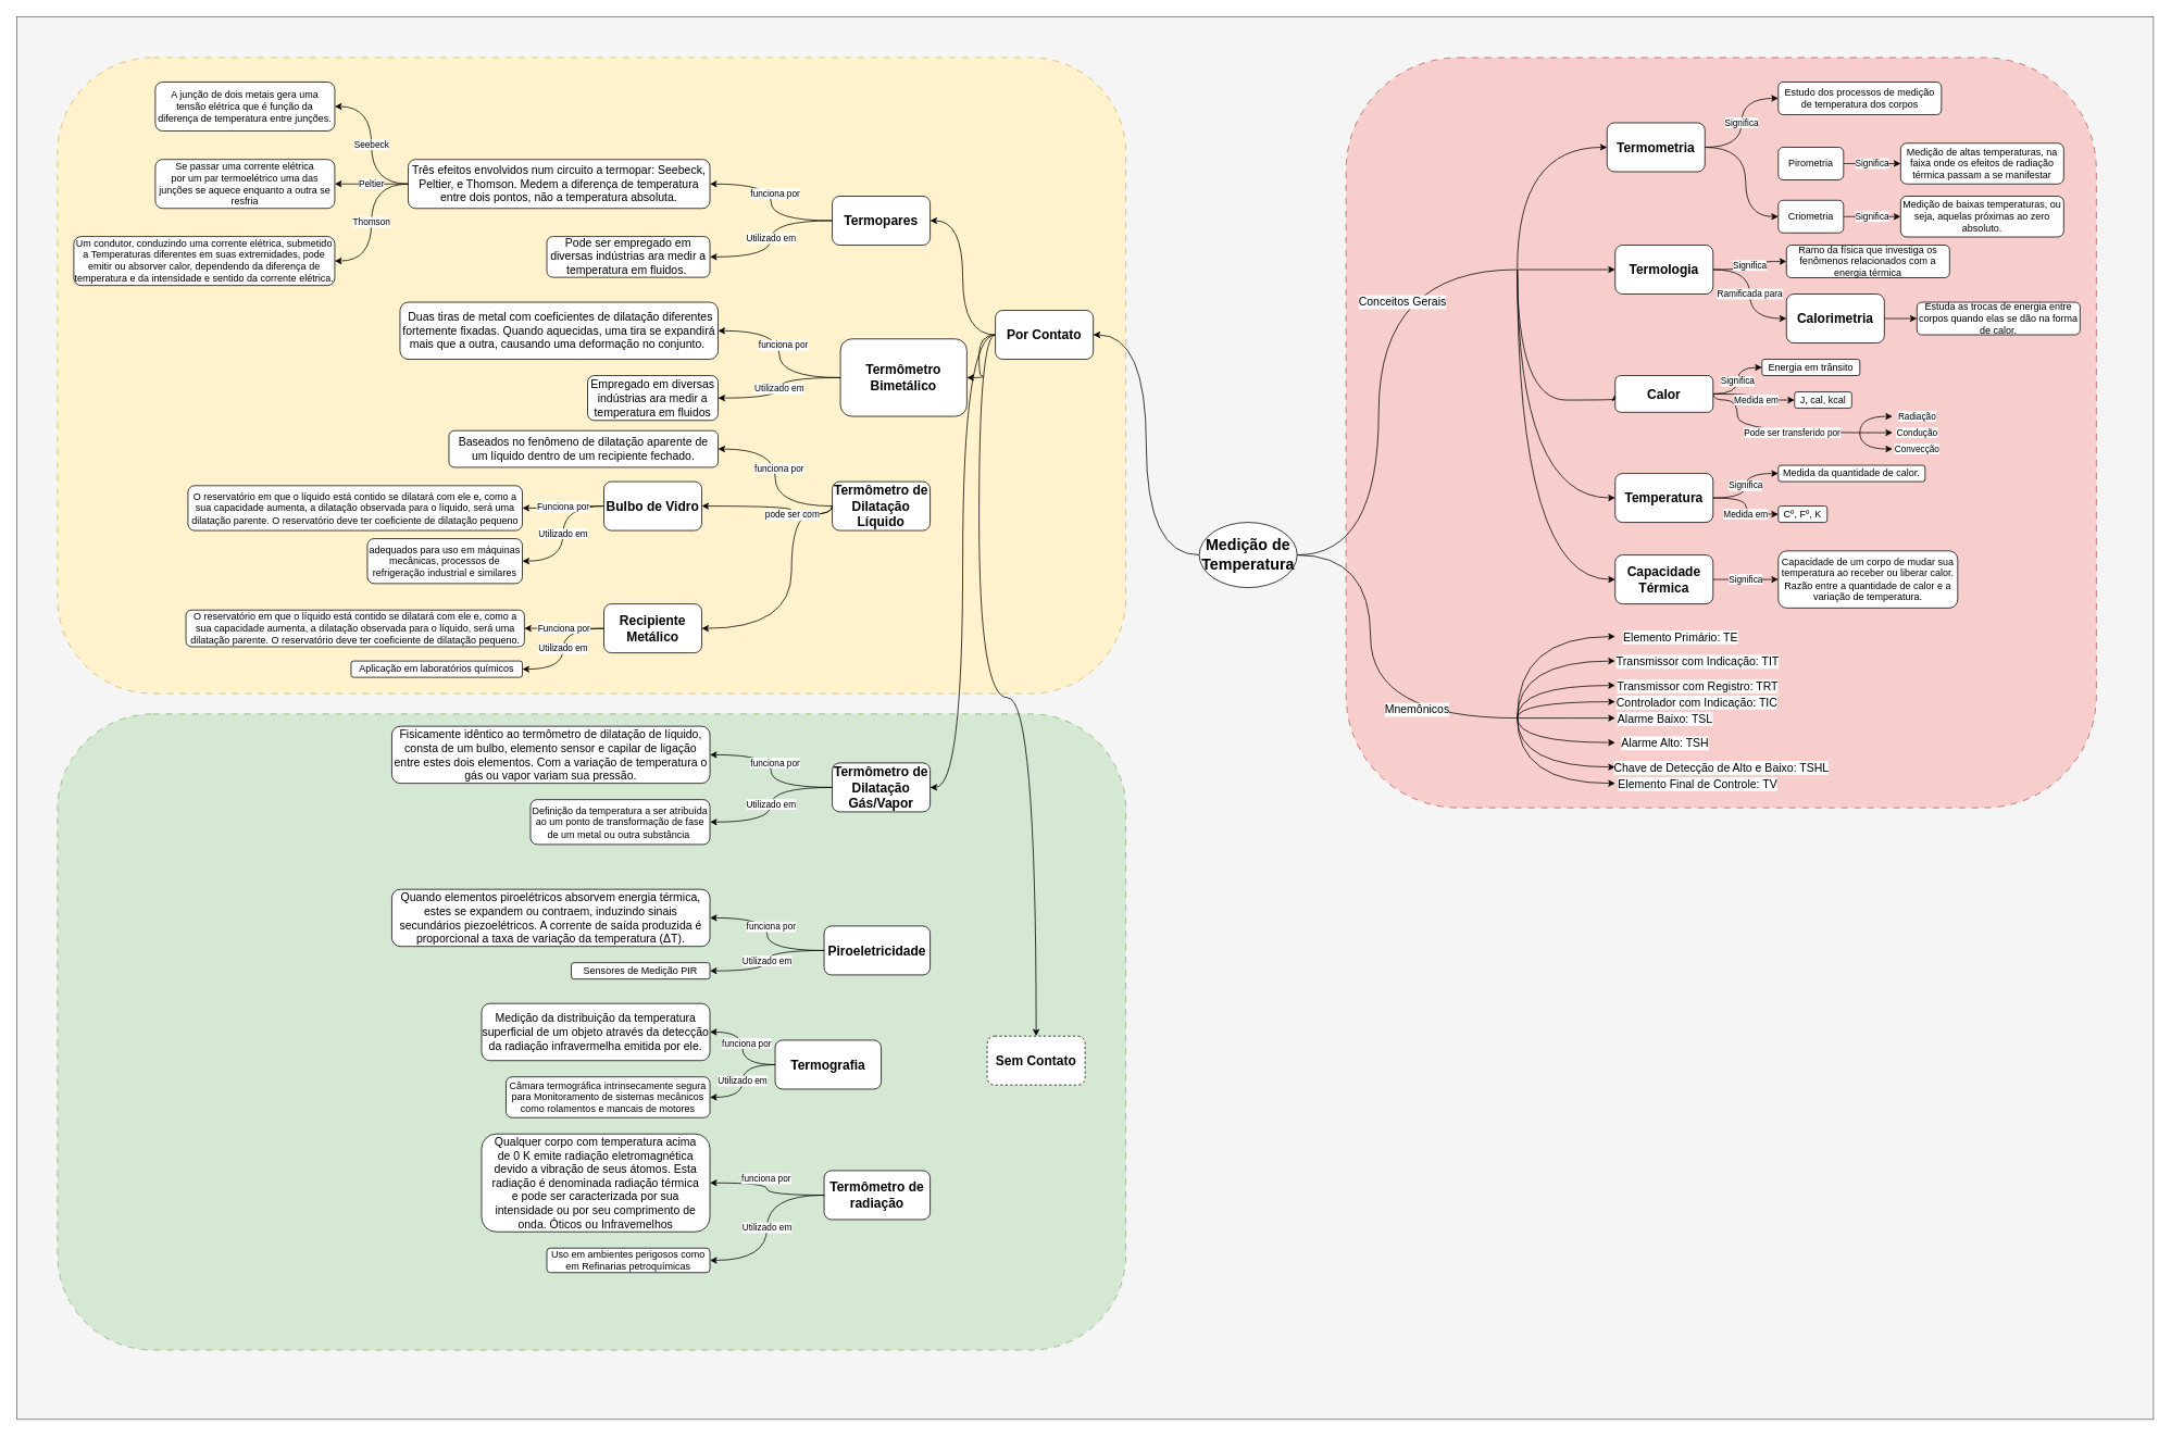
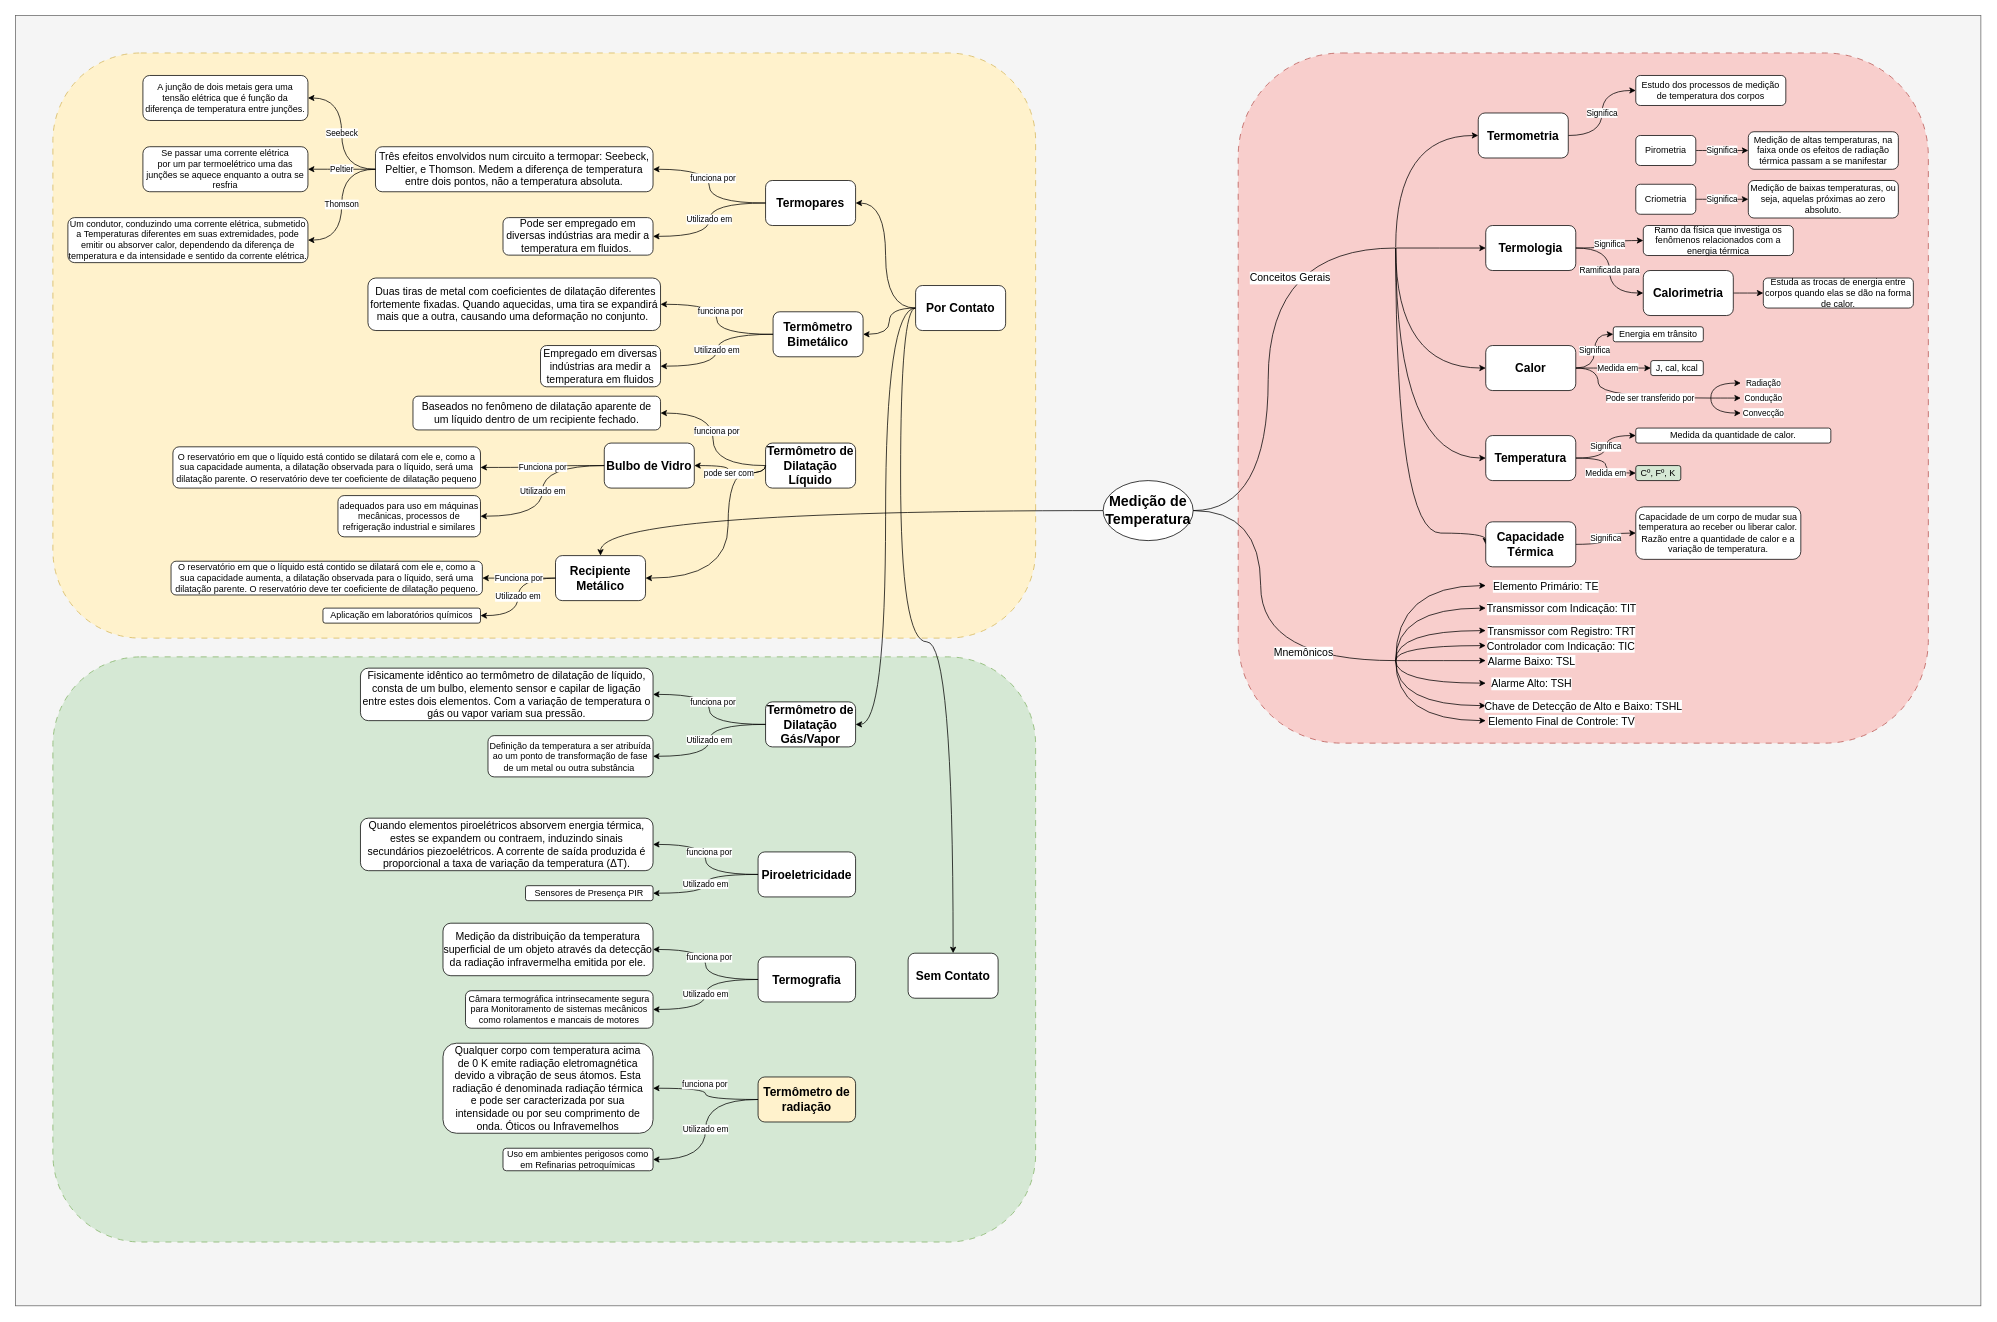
- <mxCell id="16" style="edgeStyle=orthogonalEdgeStyle;curved=1;rounded=0;orthogonalLoop=1;jettySize=auto;html=1;exitX=1;exitY=0.5;exitDx=0;exitDy=0;entryX=0;entryY=0.5;entryDx=0;entryDy=0;strokeColor=default;align=center;verticalAlign=middle;fontFamily=Helvetica;fontSize=11;fontColor=default;labelBackgroundColor=default;endArrow=classic;" edge="1" parent="2" source="17" target="21"><mxGeometry relative="1" as="geometry"><Array as="points"><mxPoint x="2120" y="160" /><mxPoint x="2120" y="245" /></Array></mxGeometry></mxCell>
- <mxCell id="36" value="Energia em trânsito" style="whiteSpace=wrap;html=1;rounded=1;" vertex="1" parent="2"><mxGeometry x="2140" y="420" width="120" height="20" as="geometry" /></mxCell>
+ <mxCell id="36" value="Energia em trânsito" style="whiteSpace=wrap;html=1;rounded=1;" vertex="1" parent="2"><mxGeometry x="2130" y="415" width="120" height="20" as="geometry" /></mxCell>
- <mxCell id="8" style="edgeStyle=orthogonalEdgeStyle;curved=1;rounded=0;orthogonalLoop=1;jettySize=auto;html=1;exitX=0;exitY=0.5;exitDx=0;exitDy=0;entryX=1;entryY=0.5;entryDx=0;entryDy=0;strokeColor=default;align=center;verticalAlign=middle;fontFamily=Helvetica;fontSize=11;fontColor=default;labelBackgroundColor=default;endArrow=classic;" edge="1" parent="2" source="9" target="70"><mxGeometry relative="1" as="geometry" /></mxCell>
+ <mxCell id="8" style="edgeStyle=orthogonalEdgeStyle;curved=1;rounded=0;orthogonalLoop=1;jettySize=auto;html=1;exitX=0;exitY=0.5;exitDx=0;exitDy=0;strokeColor=default;align=center;verticalAlign=middle;fontFamily=Helvetica;fontSize=11;fontColor=default;labelBackgroundColor=default;endArrow=classic;" edge="1" parent="2" source="9" target="98"><mxGeometry relative="1" as="geometry" /></mxCell>
- <mxCell id="82" value="&lt;font style=&quot;font-size: 16px;&quot;&gt;&lt;b&gt;Termômetro Bimetálico&lt;/b&gt;&lt;/font&gt;" style="rounded=1;whiteSpace=wrap;html=1;" vertex="1" parent="2"><mxGeometry x="1010" y="395" width="155" height="95" as="geometry" /></mxCell>
+ <mxCell id="82" value="&lt;font style=&quot;font-size: 16px;&quot;&gt;&lt;b&gt;Termômetro Bimetálico&lt;/b&gt;&lt;/font&gt;" style="rounded=1;whiteSpace=wrap;html=1;" vertex="1" parent="2"><mxGeometry x="1010" y="395" width="120" height="60" as="geometry" /></mxCell>
- <mxCell id="35" value="&lt;font style=&quot;font-size: 16px;&quot;&gt;&lt;b&gt;Calor&lt;/b&gt;&lt;/font&gt;" style="rounded=1;whiteSpace=wrap;html=1;" vertex="1" parent="2"><mxGeometry x="1960" y="440" width="120" height="45" as="geometry" /></mxCell>
+ <mxCell id="35" value="&lt;font style=&quot;font-size: 16px;&quot;&gt;&lt;b&gt;Calor&lt;/b&gt;&lt;/font&gt;" style="rounded=1;whiteSpace=wrap;html=1;" vertex="1" parent="2"><mxGeometry x="1960" y="440" width="120" height="60" as="geometry" /></mxCell>
- <mxCell id="43" value="Medida da quantidade de calor." style="whiteSpace=wrap;html=1;rounded=1;" vertex="1" parent="2"><mxGeometry x="2160" y="550" width="180" height="20" as="geometry" /></mxCell>
+ <mxCell id="43" value="Medida da quantidade de calor." style="whiteSpace=wrap;html=1;rounded=1;" vertex="1" parent="2"><mxGeometry x="2160" y="550" width="260" height="20" as="geometry" /></mxCell>
- <mxCell id="100" value="&lt;font style=&quot;font-size: 16px;&quot;&gt;&lt;b&gt;Bulbo de Vidro&lt;/b&gt;&lt;/font&gt;" style="rounded=1;whiteSpace=wrap;html=1;" vertex="1" parent="2"><mxGeometry x="720" y="570" width="120" height="60" as="geometry" /></mxCell>
+ <mxCell id="100" value="&lt;font style=&quot;font-size: 16px;&quot;&gt;&lt;b&gt;Bulbo de Vidro&lt;/b&gt;&lt;/font&gt;" style="rounded=1;whiteSpace=wrap;html=1;" vertex="1" parent="2"><mxGeometry x="785" y="570" width="120" height="60" as="geometry" /></mxCell>
- <mxCell id="47" value="Cº, Fº, K" style="whiteSpace=wrap;html=1;rounded=1;" vertex="1" parent="2"><mxGeometry x="2160" y="600" width="60" height="20" as="geometry" /></mxCell>
+ <mxCell id="47" value="Cº, Fº, K" style="whiteSpace=wrap;html=1;rounded=1;fillColor=#d5e8d4;" vertex="1" parent="2"><mxGeometry x="2160" y="600" width="60" height="20" as="geometry" /></mxCell>
- <mxCell id="45" value="&lt;font style=&quot;font-size: 16px;&quot;&gt;&lt;b&gt;Capacidade Térmica&lt;/b&gt;&lt;/font&gt;" style="rounded=1;whiteSpace=wrap;html=1;" vertex="1" parent="2"><mxGeometry x="1960" y="660" width="120" height="60" as="geometry" /></mxCell>
+ <mxCell id="45" value="&lt;font style=&quot;font-size: 16px;&quot;&gt;&lt;b&gt;Capacidade Térmica&lt;/b&gt;&lt;/font&gt;" style="rounded=1;whiteSpace=wrap;html=1;" vertex="1" parent="2"><mxGeometry x="1960" y="675" width="120" height="60" as="geometry" /></mxCell>
- <mxCell id="113" value="Sensores de Medição PIR" style="rounded=1;whiteSpace=wrap;html=1;" vertex="1" parent="2"><mxGeometry x="680" y="1160" width="170" height="20" as="geometry" /></mxCell>
+ <mxCell id="113" value="Sensores de Presença PIR" style="rounded=1;whiteSpace=wrap;html=1;" vertex="1" parent="2"><mxGeometry x="680" y="1160" width="170" height="20" as="geometry" /></mxCell>
- <mxCell id="108" value="&lt;font style=&quot;font-size: 16px;&quot;&gt;&lt;b&gt;Sem Contato&lt;/b&gt;&lt;/font&gt;" style="rounded=1;whiteSpace=wrap;html=1;dashed=1;" vertex="1" parent="2"><mxGeometry x="1190" y="1250" width="120" height="60" as="geometry" /></mxCell>
+ <mxCell id="108" value="&lt;font style=&quot;font-size: 16px;&quot;&gt;&lt;b&gt;Sem Contato&lt;/b&gt;&lt;/font&gt;" style="rounded=1;whiteSpace=wrap;html=1;" vertex="1" parent="2"><mxGeometry x="1190" y="1250" width="120" height="60" as="geometry" /></mxCell>
- <mxCell id="114" value="&lt;font style=&quot;font-size: 16px;&quot;&gt;&lt;b&gt;Termografia&lt;/b&gt;&lt;/font&gt;" style="rounded=1;whiteSpace=wrap;html=1;" vertex="1" parent="2"><mxGeometry x="930" y="1255" width="130" height="60" as="geometry" /></mxCell>
+ <mxCell id="114" value="&lt;font style=&quot;font-size: 16px;&quot;&gt;&lt;b&gt;Termografia&lt;/b&gt;&lt;/font&gt;" style="rounded=1;whiteSpace=wrap;html=1;" vertex="1" parent="2"><mxGeometry x="990" y="1255" width="130" height="60" as="geometry" /></mxCell>
- <mxCell id="119" value="&lt;font style=&quot;font-size: 16px;&quot;&gt;&lt;b&gt;Termômetro de radiação&lt;/b&gt;&lt;/font&gt;" style="rounded=1;whiteSpace=wrap;html=1;" vertex="1" parent="2"><mxGeometry x="990" y="1415" width="130" height="60" as="geometry" /></mxCell>
+ <mxCell id="119" value="&lt;font style=&quot;font-size: 16px;&quot;&gt;&lt;b&gt;Termômetro de radiação&lt;/b&gt;&lt;/font&gt;" style="rounded=1;whiteSpace=wrap;html=1;fillColor=#fff2cc;" vertex="1" parent="2"><mxGeometry x="990" y="1415" width="130" height="60" as="geometry" /></mxCell>
